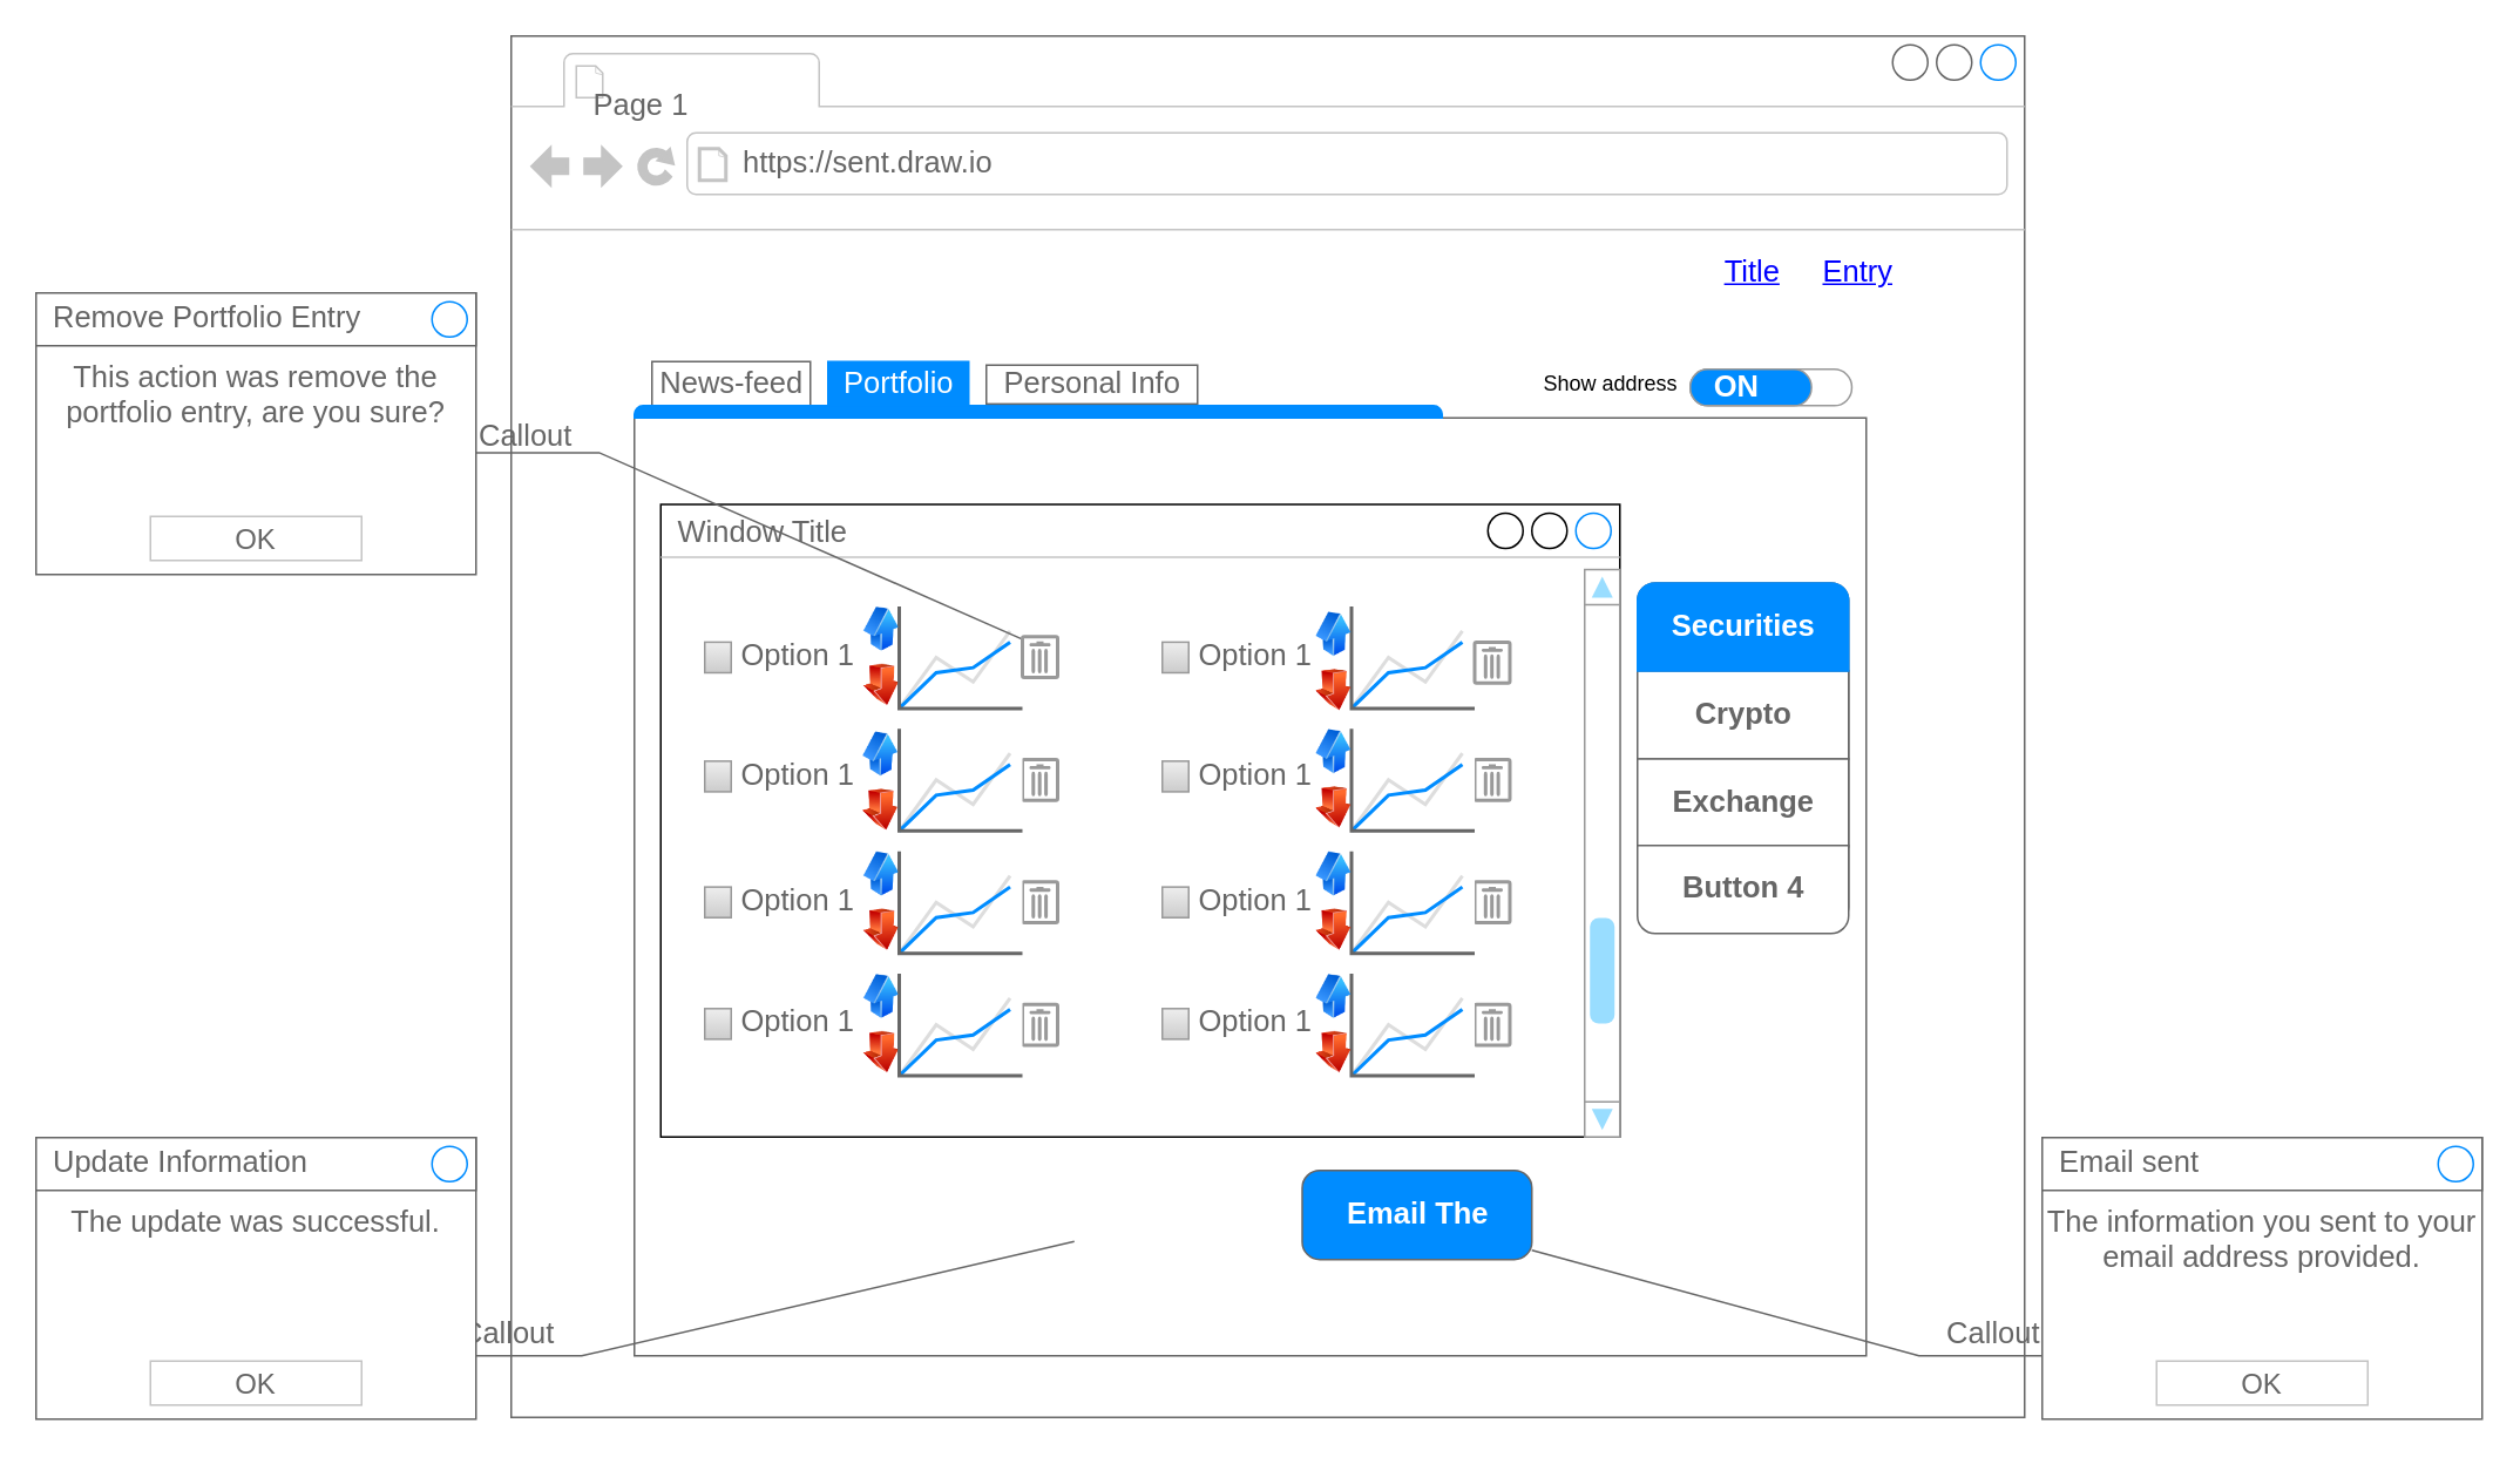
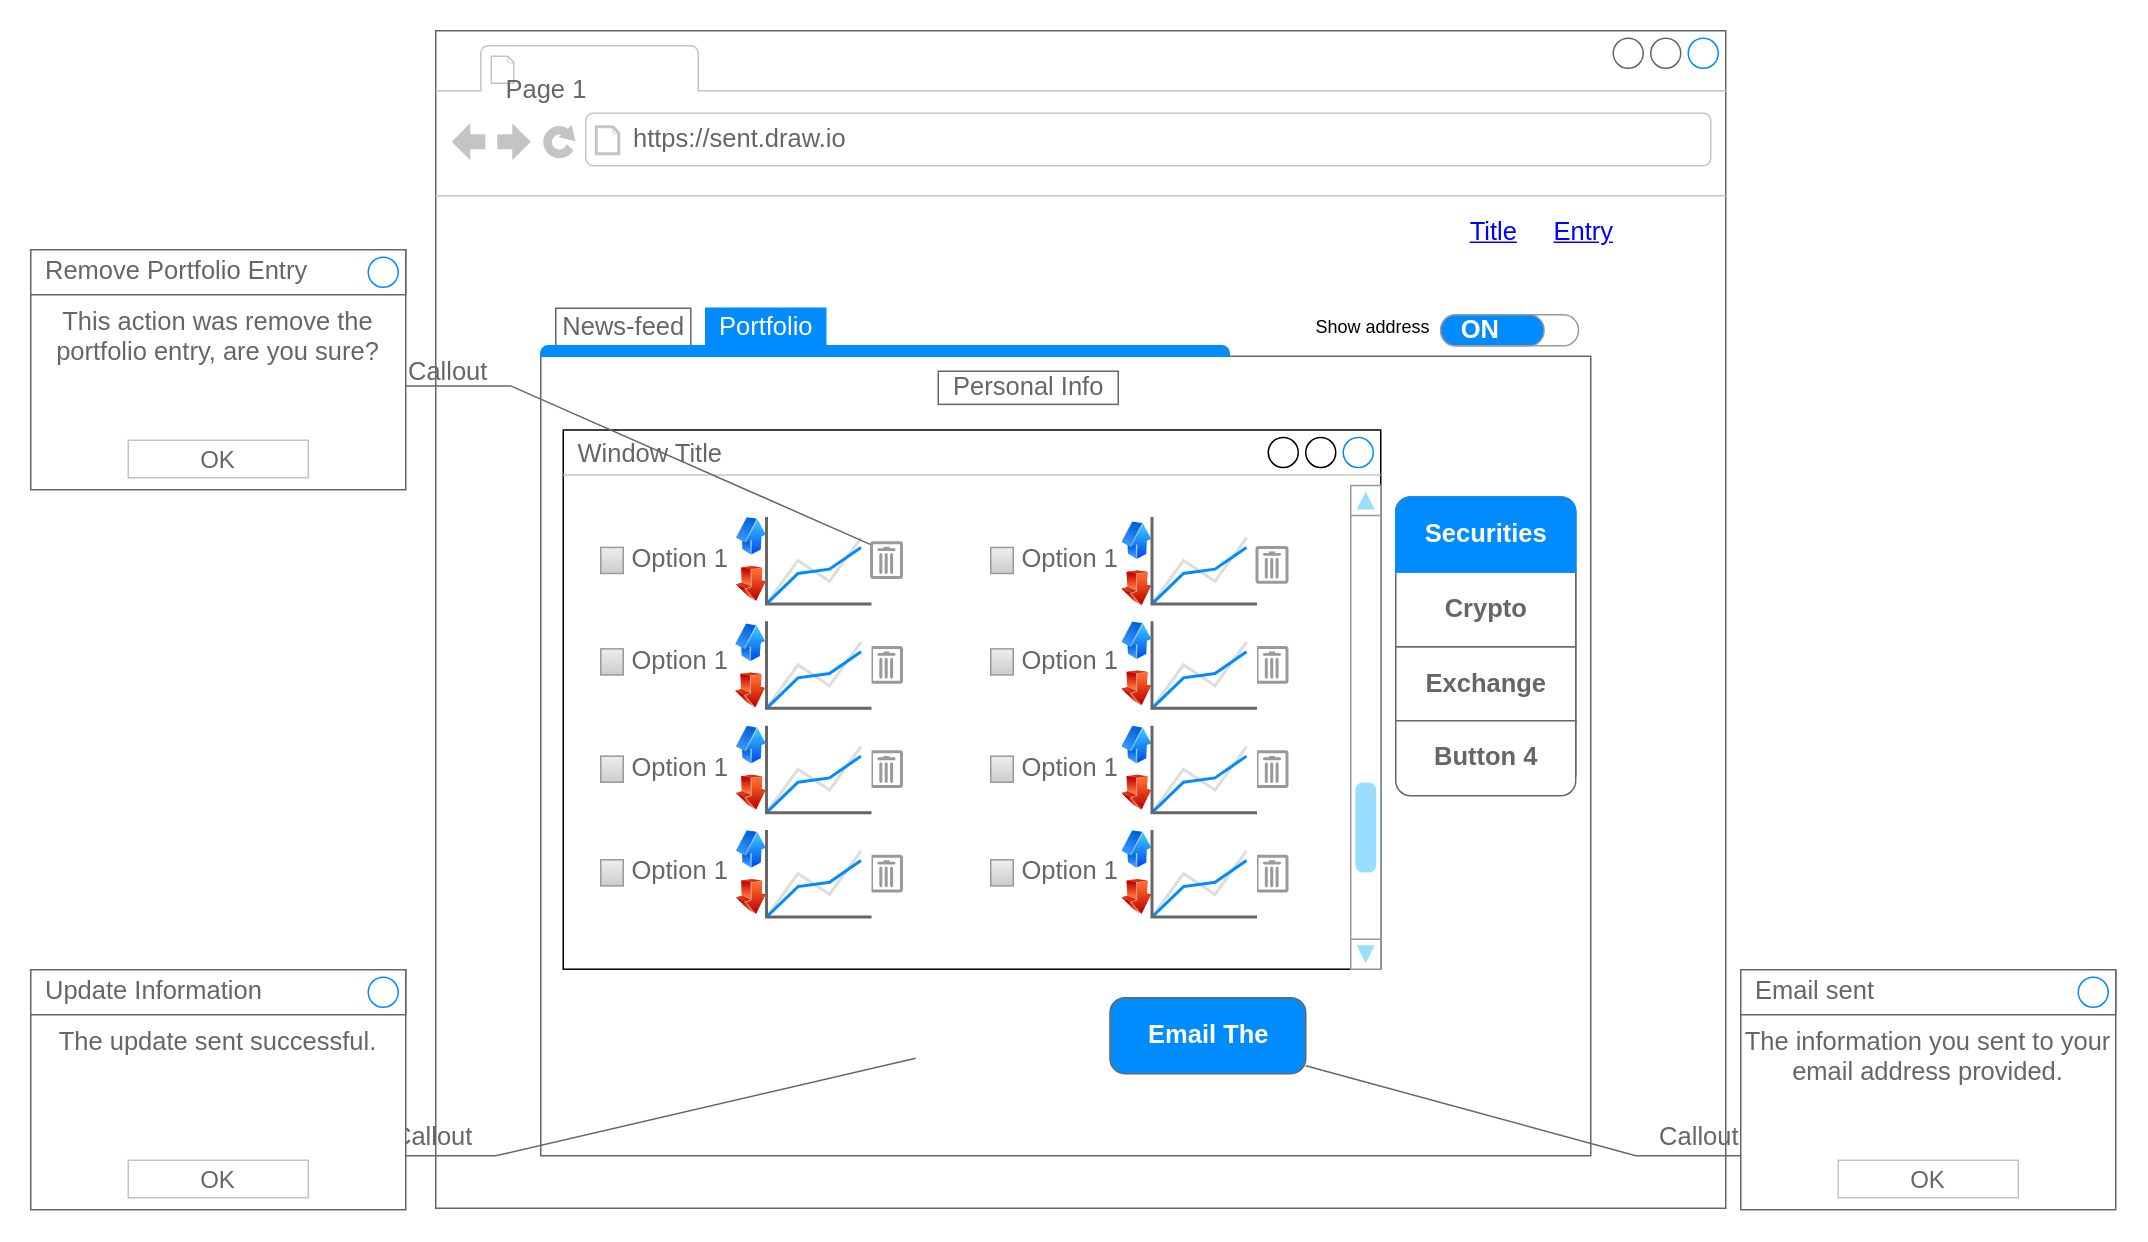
- <mxCell id="62" value="Personal Info" style="strokeColor=inherit;fillColor=inherit;gradientColor=inherit;strokeWidth=1;shadow=0;dashed=0;align=center;html=1;shape=mxgraph.mockup.containers.rrect;rSize=0;fontSize=17;fontColor=#666666;gradientColor=none;" vertex="1" parent="2"><mxGeometry x="270" y="187" width="120" height="22.074" as="geometry" /></mxCell>
+ <mxCell id="62" value="Personal Info" style="strokeColor=inherit;fillColor=inherit;gradientColor=inherit;strokeWidth=1;shadow=0;dashed=0;align=center;html=1;shape=mxgraph.mockup.containers.rrect;rSize=0;fontSize=17;fontColor=#666666;gradientColor=none;" vertex="1" parent="2"><mxGeometry x="335" y="227" width="120" height="22.074" as="geometry" /></mxCell>
- <mxCell id="74" value="The update was successful." style="strokeWidth=1;shadow=0;dashed=0;align=center;html=1;shape=mxgraph.mockup.containers.rrect;rSize=0;strokeColor=#666666;fontColor=#666666;fontSize=17;verticalAlign=top;whiteSpace=wrap;fillColor=#ffffff;spacingTop=32;" vertex="1" parent="1"><mxGeometry x="20" y="646" width="250" height="160" as="geometry" /></mxCell>
+ <mxCell id="74" value="The update sent successful." style="strokeWidth=1;shadow=0;dashed=0;align=center;html=1;shape=mxgraph.mockup.containers.rrect;rSize=0;strokeColor=#666666;fontColor=#666666;fontSize=17;verticalAlign=top;whiteSpace=wrap;fillColor=#ffffff;spacingTop=32;" vertex="1" parent="1"><mxGeometry x="20" y="646" width="250" height="160" as="geometry" /></mxCell>
